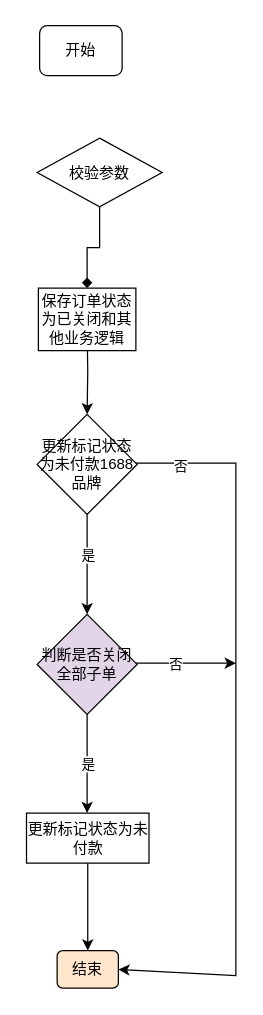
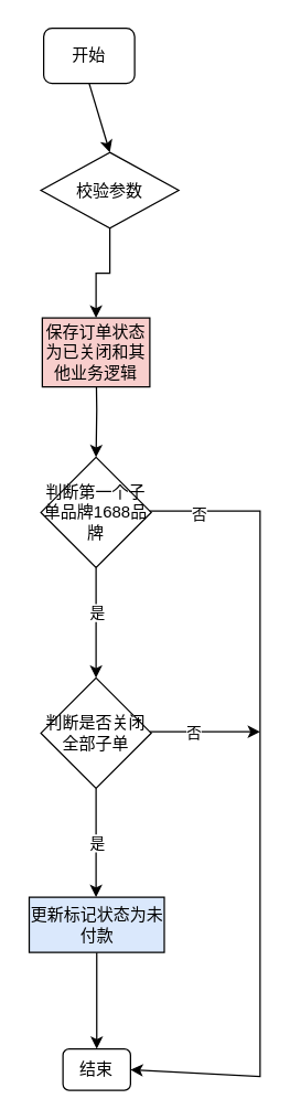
+ <mxCell id="6" value="" style="endArrow=classic;html=1;rounded=0;entryX=0.5;entryY=0;entryDx=0;entryDy=0;exitX=0.5;exitY=1;exitDx=0;exitDy=0;" edge="1" parent="1" source="2" target="5"><mxGeometry width="50" height="50" relative="1" as="geometry"><mxPoint x="78" y="70" as="sourcePoint" /><mxPoint x="128" y="20" as="targetPoint" /></mxGeometry></mxCell>
- <mxCell id="4" value="" style="edgeStyle=orthogonalEdgeStyle;rounded=0;orthogonalLoop=1;jettySize=auto;html=1;endArrow=diamond;" edge="1" parent="1" source="5" target="13"><mxGeometry relative="1" as="geometry" /></mxCell>
+ <mxCell id="4" value="" style="edgeStyle=orthogonalEdgeStyle;rounded=0;orthogonalLoop=1;jettySize=auto;html=1;" edge="1" parent="1" source="5" target="13"><mxGeometry relative="1" as="geometry" /></mxCell>
- <mxCell id="13" value="保存订单状态为已关闭和其他业务逻辑" style="whiteSpace=wrap;html=1;" vertex="1" parent="1"><mxGeometry x="30" y="230" width="78" height="50" as="geometry" /></mxCell>
+ <mxCell id="13" value="保存订单状态为已关闭和其他业务逻辑" style="whiteSpace=wrap;html=1;fillColor=#f8cecc;" vertex="1" parent="1"><mxGeometry x="30" y="230" width="78" height="50" as="geometry" /></mxCell>
- <mxCell id="9" value="更新标记状态为未付款1688品牌" style="rhombus;whiteSpace=wrap;html=1;" vertex="1" parent="1"><mxGeometry x="29" y="331" width="80" height="80" as="geometry" /></mxCell>
+ <mxCell id="9" value="判断第一个子单品牌1688品牌" style="rhombus;whiteSpace=wrap;html=1;" vertex="1" parent="1"><mxGeometry x="29" y="331" width="80" height="80" as="geometry" /></mxCell>
- <mxCell id="10" value="判断是否关闭全部子单" style="rhombus;whiteSpace=wrap;html=1;fillColor=#e1d5e7;" vertex="1" parent="1"><mxGeometry x="29" y="491" width="80" height="80" as="geometry" /></mxCell>
+ <mxCell id="10" value="判断是否关闭全部子单" style="rhombus;whiteSpace=wrap;html=1;" vertex="1" parent="1"><mxGeometry x="29" y="491" width="80" height="80" as="geometry" /></mxCell>
- <mxCell id="15" value="更新标记状态为未付款" style="rounded=0;whiteSpace=wrap;html=1;" vertex="1" parent="1"><mxGeometry x="20.5" y="650" width="98" height="40" as="geometry" /></mxCell>
+ <mxCell id="15" value="更新标记状态为未付款" style="rounded=0;whiteSpace=wrap;html=1;fillColor=#dae8fc;" vertex="1" parent="1"><mxGeometry x="20.5" y="650" width="98" height="40" as="geometry" /></mxCell>
- <mxCell id="18" value="结束" style="rounded=1;whiteSpace=wrap;html=1;fillColor=#ffe6cc;" vertex="1" parent="1"><mxGeometry x="45" y="760" width="49" height="30" as="geometry" /></mxCell>
+ <mxCell id="18" value="结束" style="rounded=1;whiteSpace=wrap;html=1;" vertex="1" parent="1"><mxGeometry x="45" y="760" width="49" height="30" as="geometry" /></mxCell>
